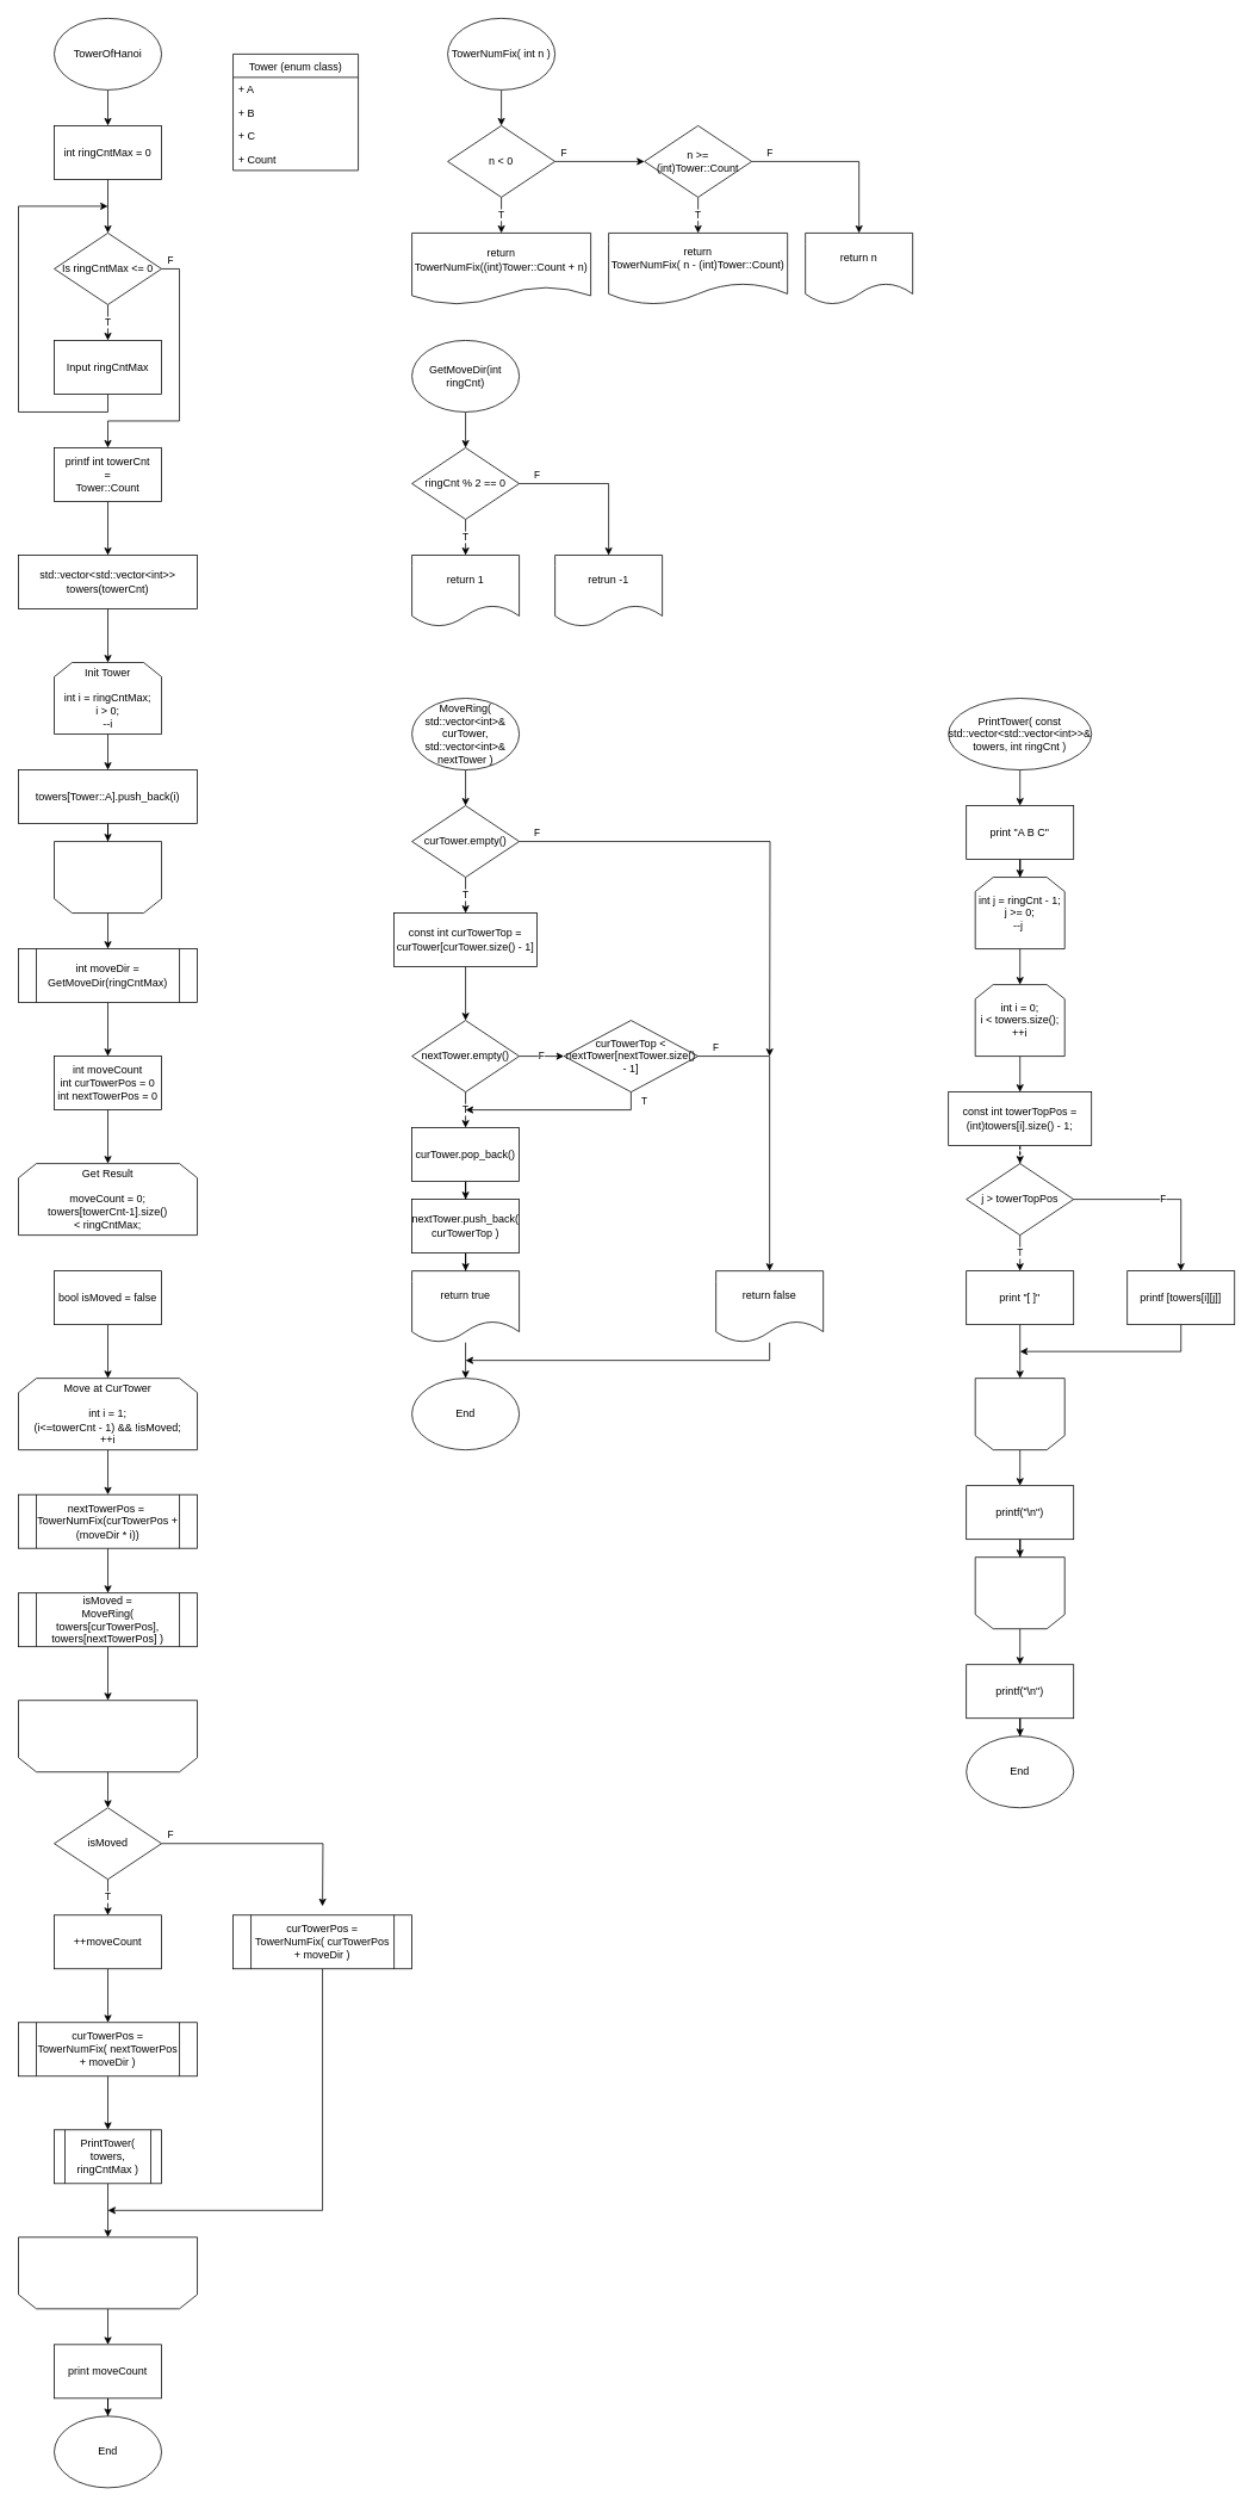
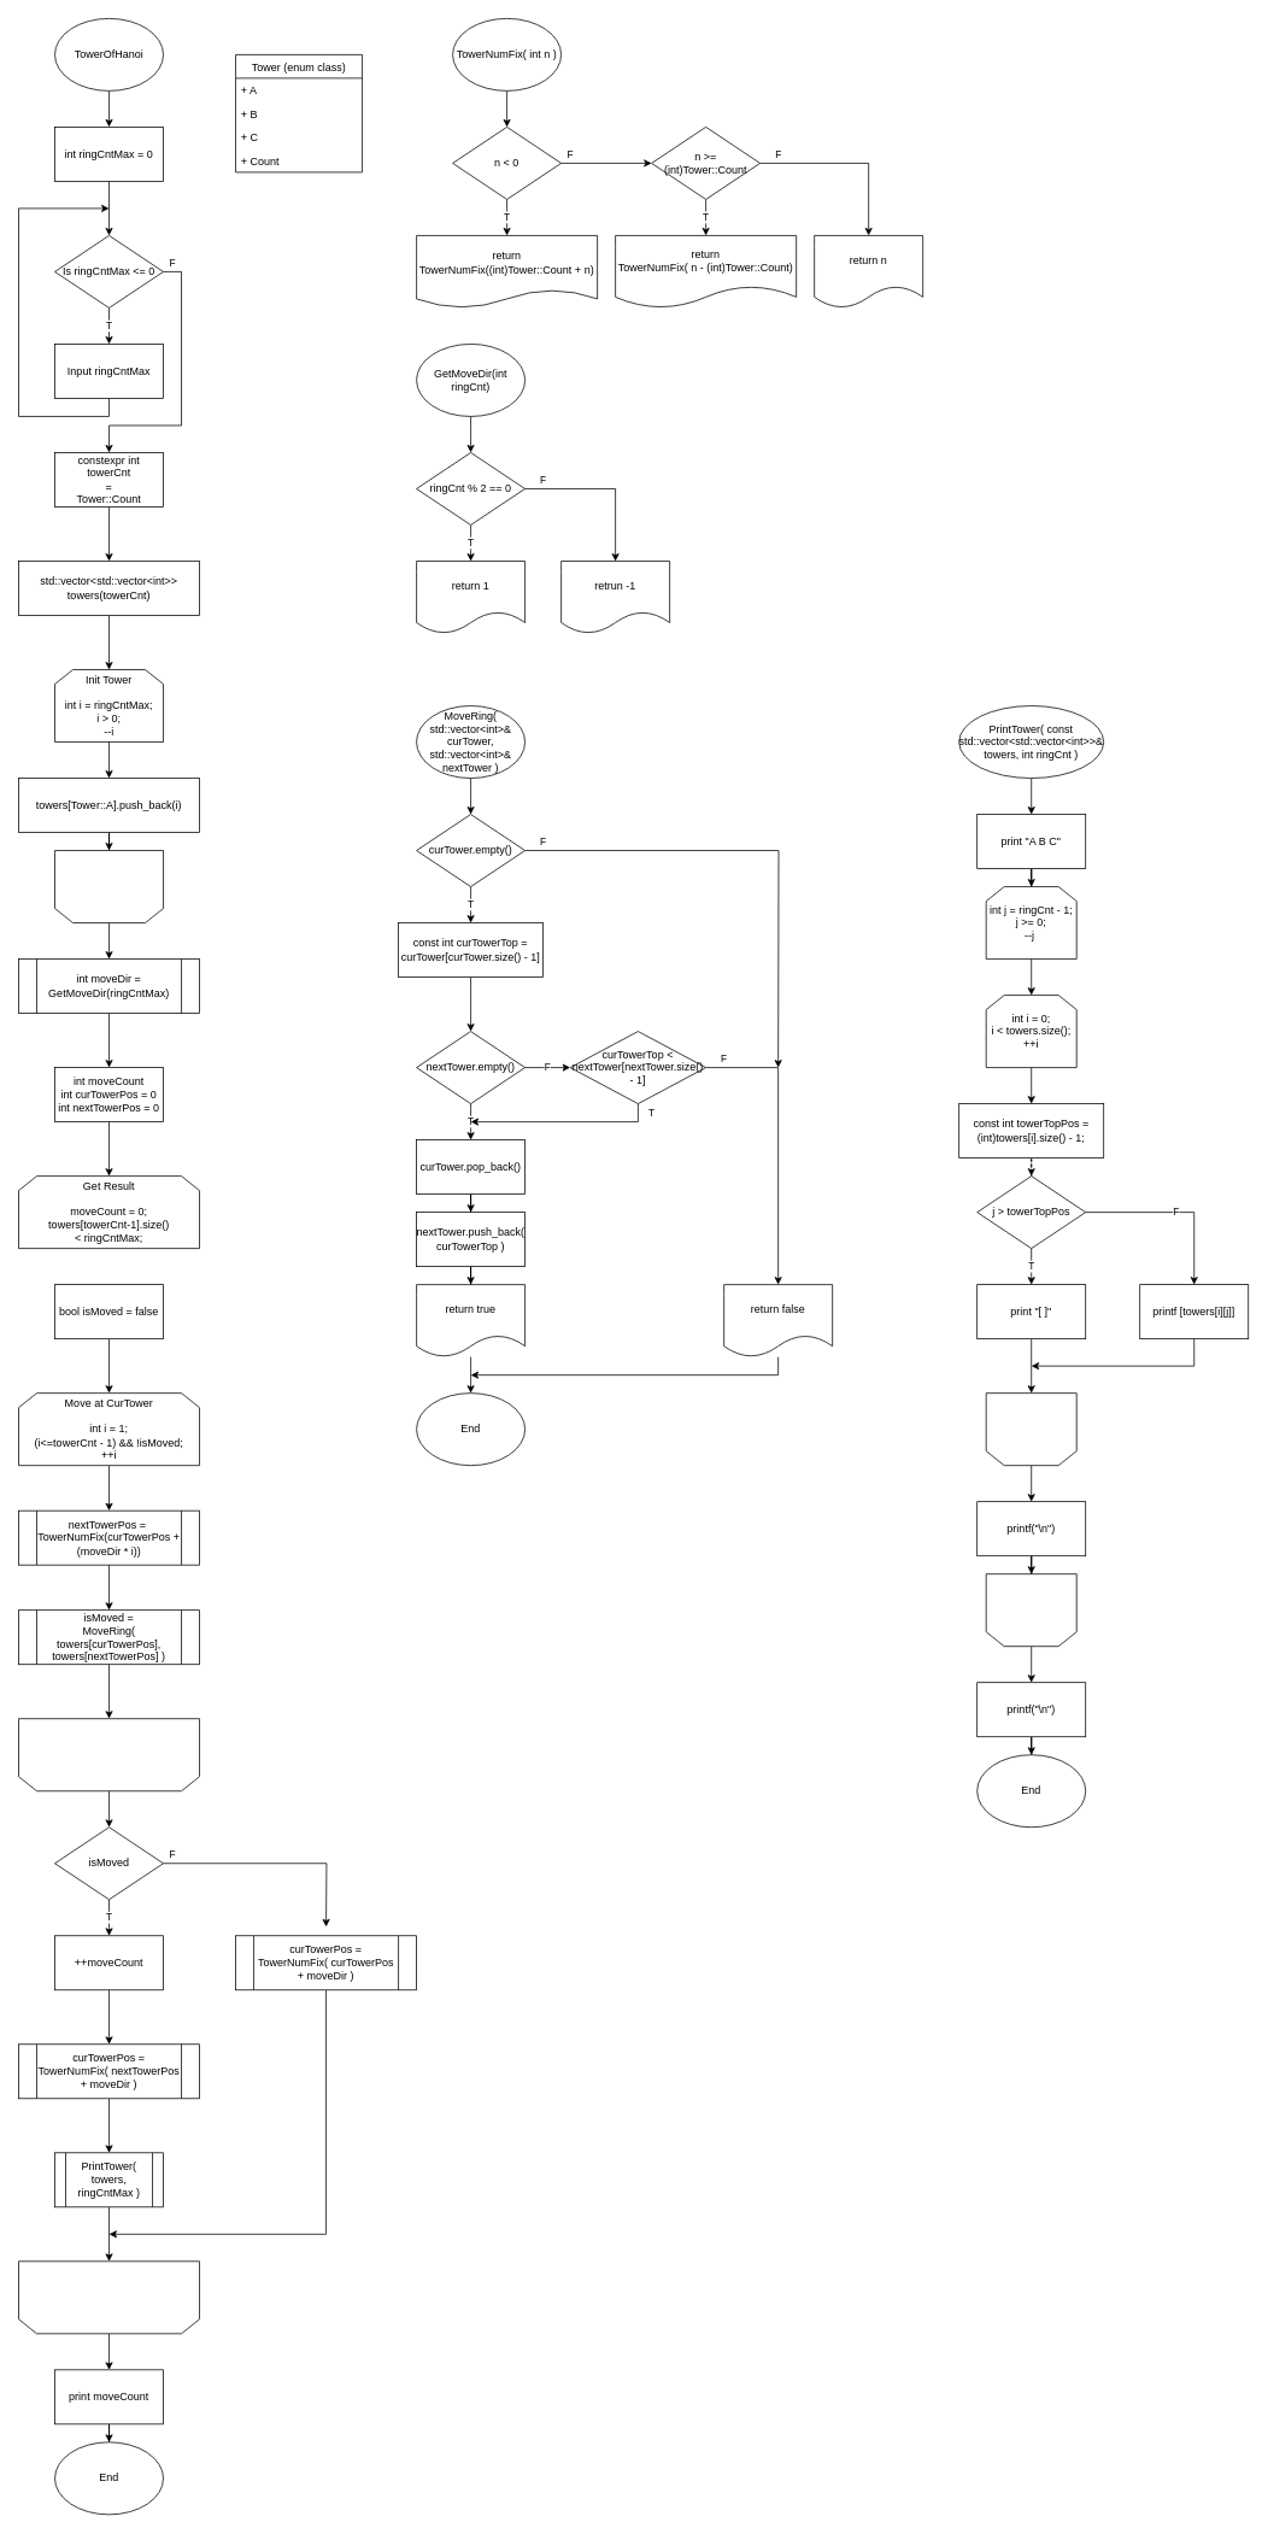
- <mxCell id="12" value="printf int towerCnt&lt;br&gt;=&lt;br&gt;Tower::Count" style="rounded=0;whiteSpace=wrap;html=1;" vertex="1" parent="1"><mxGeometry x="60" y="500" width="120" height="60" as="geometry" /></mxCell>
+ <mxCell id="12" value="constexpr int towerCnt&lt;br&gt;=&lt;br&gt;Tower::Count" style="rounded=0;whiteSpace=wrap;html=1;" vertex="1" parent="1"><mxGeometry x="60" y="500" width="120" height="60" as="geometry" /></mxCell>
